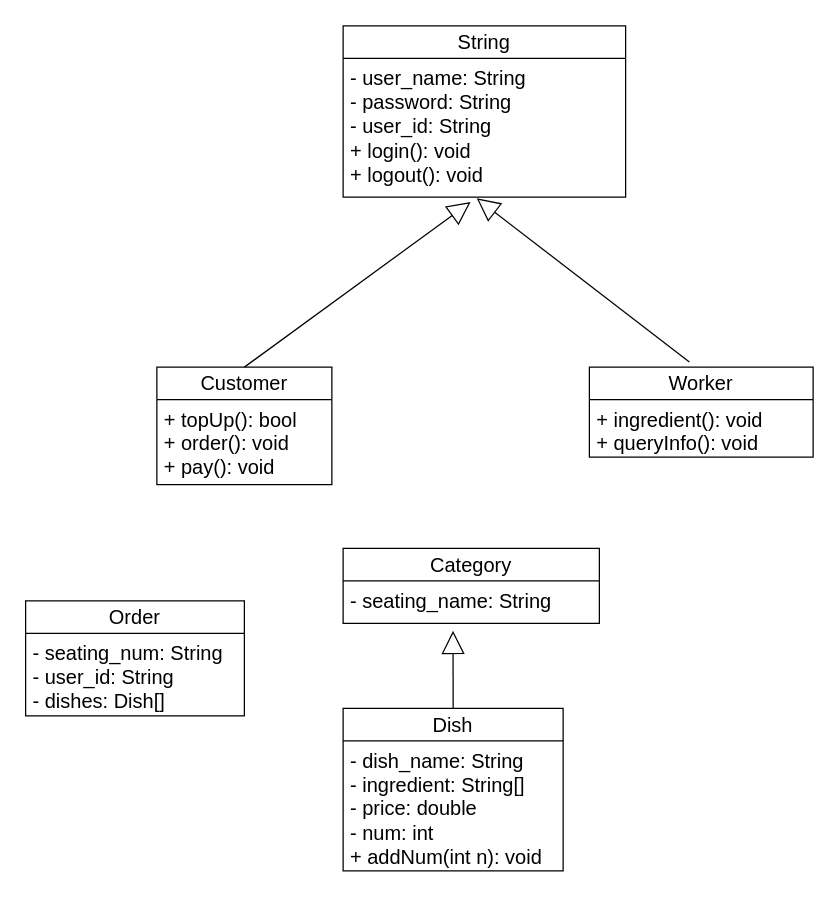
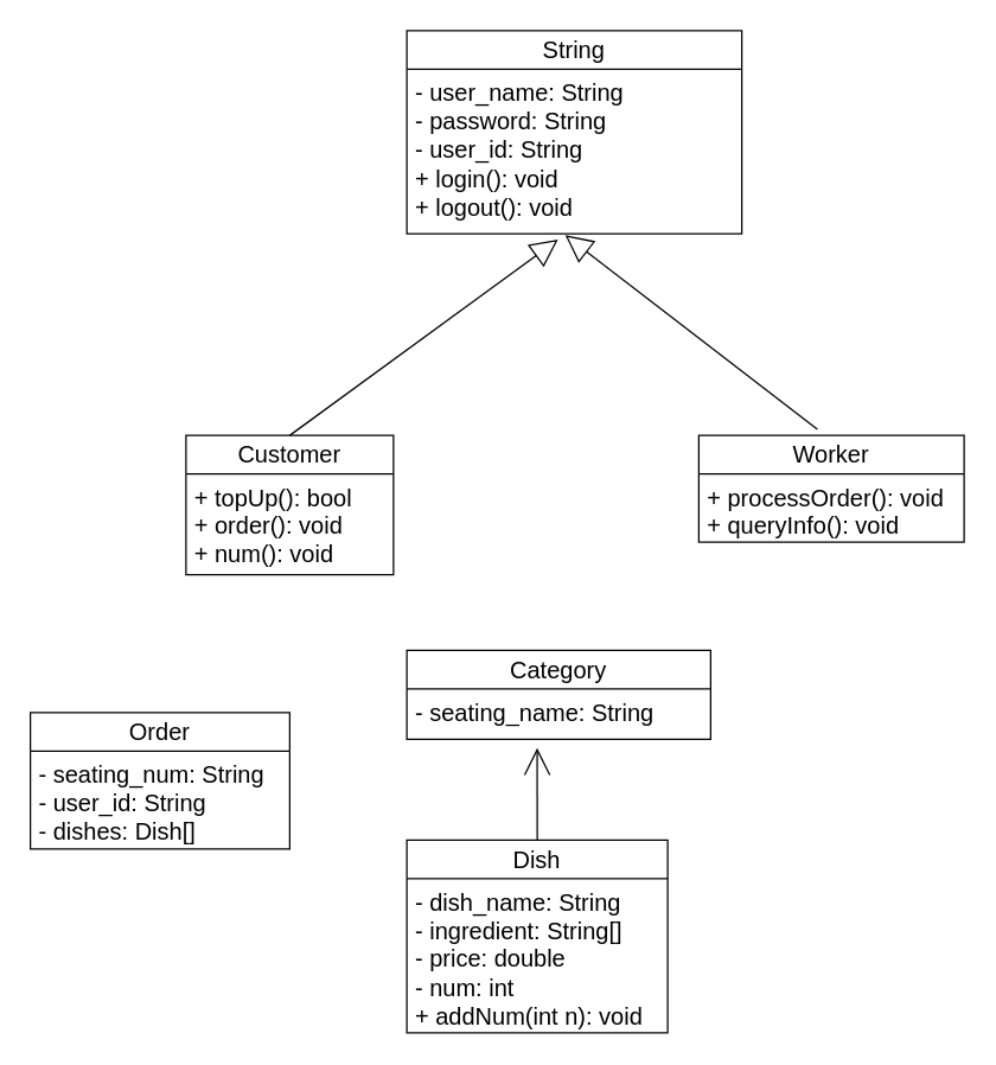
- <mxCell id="7" value="+ ingredient(): void&lt;br&gt;+ queryInfo(): void" style="text;strokeColor=none;fillColor=none;align=left;verticalAlign=top;spacingLeft=4;spacingRight=4;overflow=hidden;rotatable=0;points=[[0,0.5],[1,0.5]];portConstraint=eastwest;whiteSpace=wrap;html=1;fontSize=16;" parent="6" vertex="1"><mxGeometry y="26" width="179" height="46" as="geometry" /></mxCell>
+ <mxCell id="7" value="+ processOrder(): void&lt;br&gt;+ queryInfo(): void" style="text;strokeColor=none;fillColor=none;align=left;verticalAlign=top;spacingLeft=4;spacingRight=4;overflow=hidden;rotatable=0;points=[[0,0.5],[1,0.5]];portConstraint=eastwest;whiteSpace=wrap;html=1;fontSize=16;" parent="6" vertex="1"><mxGeometry y="26" width="179" height="46" as="geometry" /></mxCell>
- <mxCell id="5" value="+ topUp(): bool&lt;br&gt;+ order(): void&lt;br&gt;+ pay(): void" style="text;strokeColor=none;fillColor=none;align=left;verticalAlign=top;spacingLeft=4;spacingRight=4;overflow=hidden;rotatable=0;points=[[0,0.5],[1,0.5]];portConstraint=eastwest;whiteSpace=wrap;html=1;fontSize=16;" parent="4" vertex="1"><mxGeometry y="26" width="140" height="68" as="geometry" /></mxCell>
+ <mxCell id="5" value="+ topUp(): bool&lt;br&gt;+ order(): void&lt;br&gt;+ num(): void" style="text;strokeColor=none;fillColor=none;align=left;verticalAlign=top;spacingLeft=4;spacingRight=4;overflow=hidden;rotatable=0;points=[[0,0.5],[1,0.5]];portConstraint=eastwest;whiteSpace=wrap;html=1;fontSize=16;" parent="4" vertex="1"><mxGeometry y="26" width="140" height="68" as="geometry" /></mxCell>
- <mxCell id="14" value="" style="endArrow=block;endSize=16;endFill=0;html=1;rounded=0;fontSize=12;curved=1;entryX=0.429;entryY=1.176;entryDx=0;entryDy=0;entryPerimeter=0;exitX=0.5;exitY=0;exitDx=0;exitDy=0;" parent="1" source="12" target="11" edge="1"><mxGeometry width="160" relative="1" as="geometry"><mxPoint x="312" y="479" as="sourcePoint" /><mxPoint x="472" y="479" as="targetPoint" /></mxGeometry></mxCell>
+ <mxCell id="14" value="" style="endArrow=open;endSize=16;endFill=0;html=1;rounded=0;fontSize=12;curved=1;entryX=0.429;entryY=1.176;entryDx=0;entryDy=0;entryPerimeter=0;exitX=0.5;exitY=0;exitDx=0;exitDy=0;" parent="1" source="12" target="11" edge="1"><mxGeometry width="160" relative="1" as="geometry"><mxPoint x="312" y="479" as="sourcePoint" /><mxPoint x="472" y="479" as="targetPoint" /></mxGeometry></mxCell>
